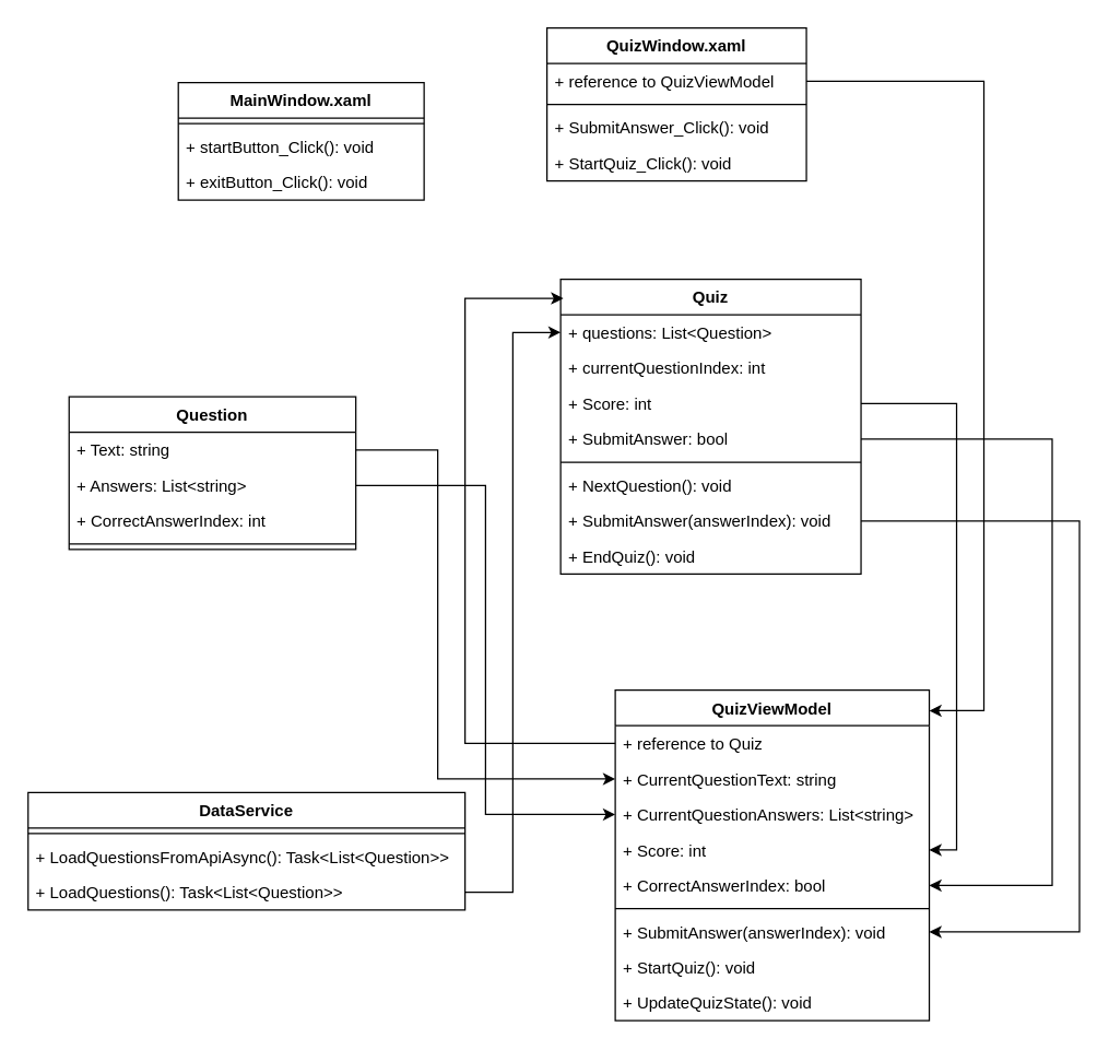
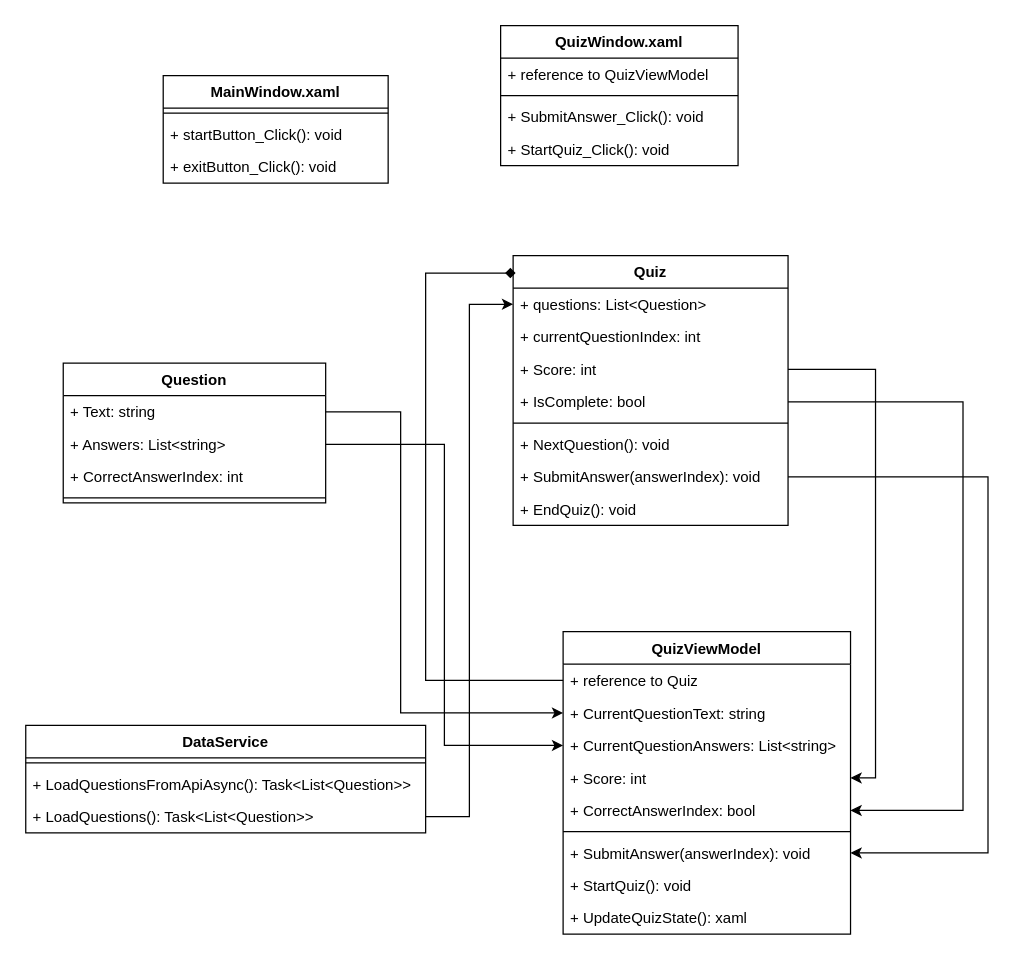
- <mxCell id="40" style="edgeStyle=orthogonalEdgeStyle;rounded=0;orthogonalLoop=1;jettySize=auto;html=1;entryX=0.009;entryY=0.065;entryDx=0;entryDy=0;entryPerimeter=0;" edge="1" parent="1" source="25" target="11"><mxGeometry relative="1" as="geometry"><Array as="points"><mxPoint x="340" y="544" /><mxPoint x="340" y="218" /></Array></mxGeometry></mxCell>
+ <mxCell id="40" style="edgeStyle=orthogonalEdgeStyle;rounded=0;orthogonalLoop=1;jettySize=auto;html=1;entryX=0.009;entryY=0.065;entryDx=0;entryDy=0;entryPerimeter=0;endArrow=diamond;" edge="1" parent="1" source="25" target="11"><mxGeometry relative="1" as="geometry"><Array as="points"><mxPoint x="340" y="544" /><mxPoint x="340" y="218" /></Array></mxGeometry></mxCell>
- <mxCell id="39" style="edgeStyle=orthogonalEdgeStyle;rounded=0;orthogonalLoop=1;jettySize=auto;html=1;" edge="1" parent="1" source="35" target="24"><mxGeometry relative="1" as="geometry"><Array as="points"><mxPoint x="720" y="59" /><mxPoint x="720" y="520" /></Array></mxGeometry></mxCell>
- <mxCell id="15" value="+ SubmitAnswer: bool" style="text;strokeColor=none;fillColor=none;align=left;verticalAlign=top;spacingLeft=4;spacingRight=4;overflow=hidden;rotatable=0;points=[[0,0.5],[1,0.5]];portConstraint=eastwest;" vertex="1" parent="11"><mxGeometry y="104" width="220" height="26" as="geometry" /></mxCell>
+ <mxCell id="15" value="+ IsComplete: bool" style="text;strokeColor=none;fillColor=none;align=left;verticalAlign=top;spacingLeft=4;spacingRight=4;overflow=hidden;rotatable=0;points=[[0,0.5],[1,0.5]];portConstraint=eastwest;" vertex="1" parent="11"><mxGeometry y="104" width="220" height="26" as="geometry" /></mxCell>
- <mxCell id="33" value="+ UpdateQuizState(): void" style="text;strokeColor=none;fillColor=none;align=left;verticalAlign=top;spacingLeft=4;spacingRight=4;overflow=hidden;rotatable=0;points=[[0,0.5],[1,0.5]];portConstraint=eastwest;" vertex="1" parent="24"><mxGeometry y="216" width="230" height="26" as="geometry" /></mxCell>
+ <mxCell id="33" value="+ UpdateQuizState(): xaml" style="text;strokeColor=none;fillColor=none;align=left;verticalAlign=top;spacingLeft=4;spacingRight=4;overflow=hidden;rotatable=0;points=[[0,0.5],[1,0.5]];portConstraint=eastwest;" vertex="1" parent="24"><mxGeometry y="216" width="230" height="26" as="geometry" /></mxCell>
